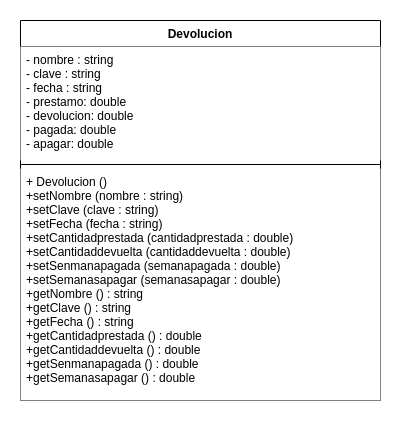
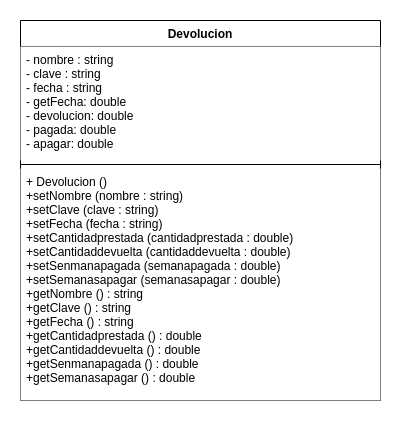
- <mxCell id="3" value="- nombre : string&#10;- clave : string&#10;- fecha : string&#10;- prestamo: double&#10;- devolucion: double&#10;- pagada: double&#10;- apagar: double&#10;" style="text;strokeColor=none;fillColor=default;align=left;verticalAlign=top;spacingLeft=4;spacingRight=4;overflow=hidden;rotatable=0;points=[[0,0.5],[1,0.5]];portConstraint=eastwest;" parent="2" vertex="1"><mxGeometry y="26" width="360" height="114" as="geometry" /></mxCell>
+ <mxCell id="3" value="- nombre : string&#10;- clave : string&#10;- fecha : string&#10;- getFecha: double&#10;- devolucion: double&#10;- pagada: double&#10;- apagar: double&#10;" style="text;strokeColor=none;fillColor=default;align=left;verticalAlign=top;spacingLeft=4;spacingRight=4;overflow=hidden;rotatable=0;points=[[0,0.5],[1,0.5]];portConstraint=eastwest;" parent="2" vertex="1"><mxGeometry y="26" width="360" height="114" as="geometry" /></mxCell>
